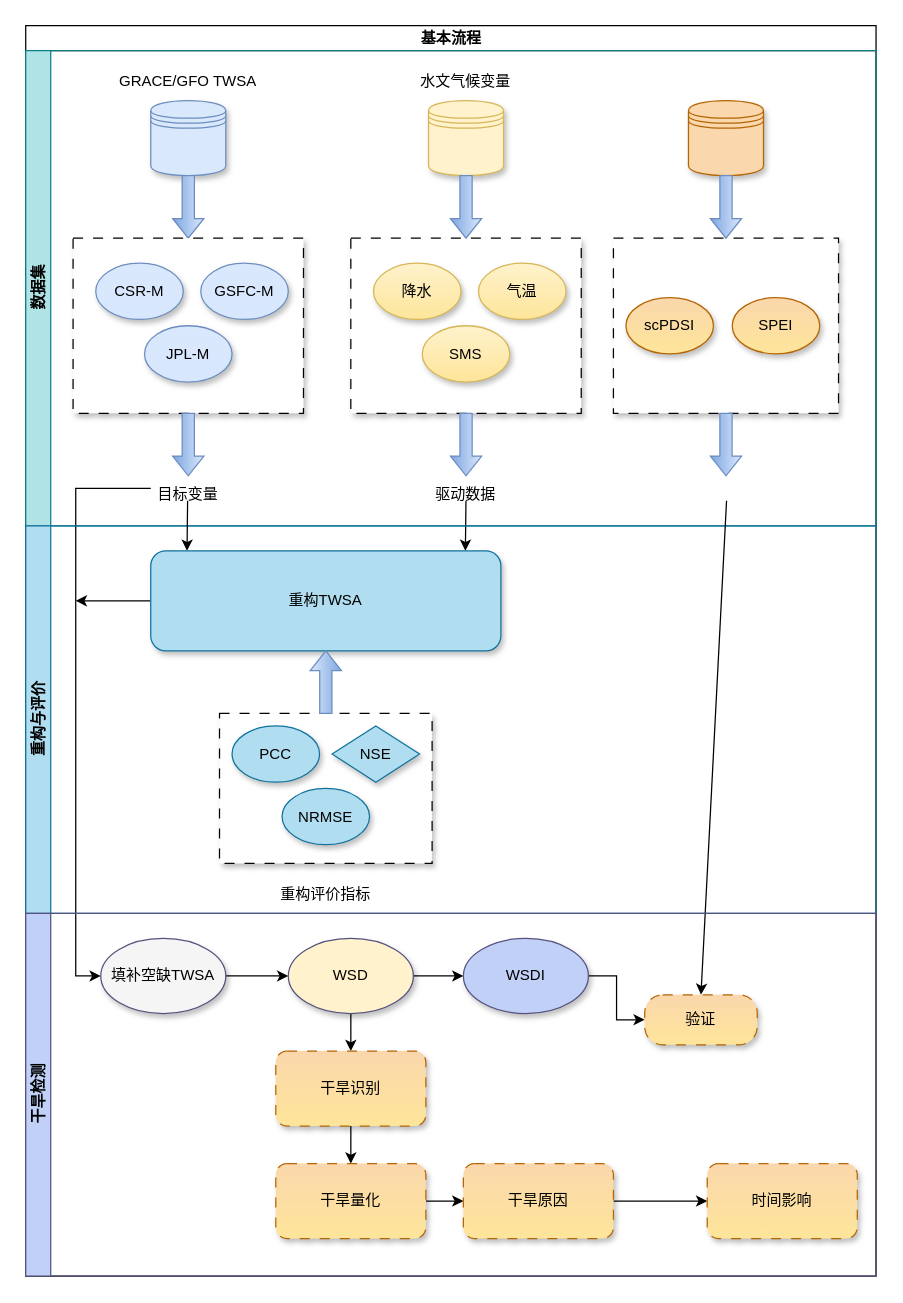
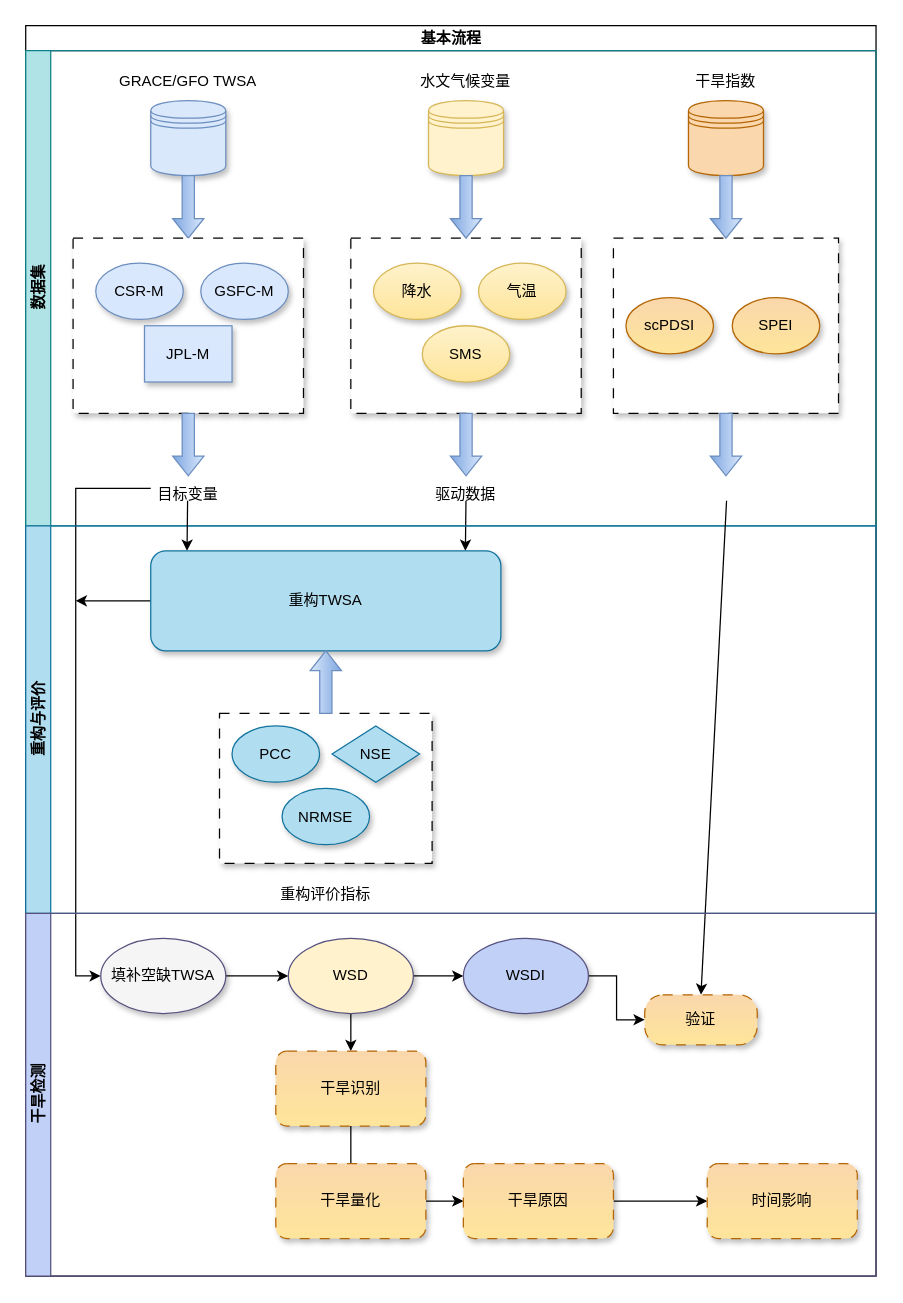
+ <mxCell id="9" value="干旱指数" style="text;html=1;align=center;verticalAlign=middle;whiteSpace=wrap;rounded=0;" parent="3" vertex="1"><mxGeometry x="515" y="10" width="90" height="30" as="geometry" /></mxCell>
- <mxCell id="14" value="JPL-M" style="ellipse;whiteSpace=wrap;html=1;gradientColor=#d7e7fe;fillColor=#dae8fc;strokeColor=#6c8ebf;align=center;verticalAlign=middle;fontFamily=Helvetica;fontSize=12;fontColor=default;shadow=1;" parent="3" vertex="1"><mxGeometry x="95" y="220" width="70" height="45" as="geometry" /></mxCell>
+ <mxCell id="14" value="JPL-M" style="whiteSpace=wrap;html=1;gradientColor=#d7e7fe;fillColor=#dae8fc;strokeColor=#6c8ebf;align=center;verticalAlign=middle;fontFamily=Helvetica;fontSize=12;fontColor=default;shadow=1;rounded=0;" parent="3" vertex="1"><mxGeometry x="95" y="220" width="70" height="45" as="geometry" /></mxCell>
- <mxCell id="51" value="" style="edgeStyle=orthogonalEdgeStyle;rounded=0;orthogonalLoop=1;jettySize=auto;html=1;" edge="1" parent="42" source="52" target="54"><mxGeometry relative="1" as="geometry" /></mxCell>
+ <mxCell id="51" value="" style="edgeStyle=orthogonalEdgeStyle;rounded=0;orthogonalLoop=1;jettySize=auto;html=1;endArrow=none;" edge="1" parent="42" source="52" target="54"><mxGeometry relative="1" as="geometry" /></mxCell>
